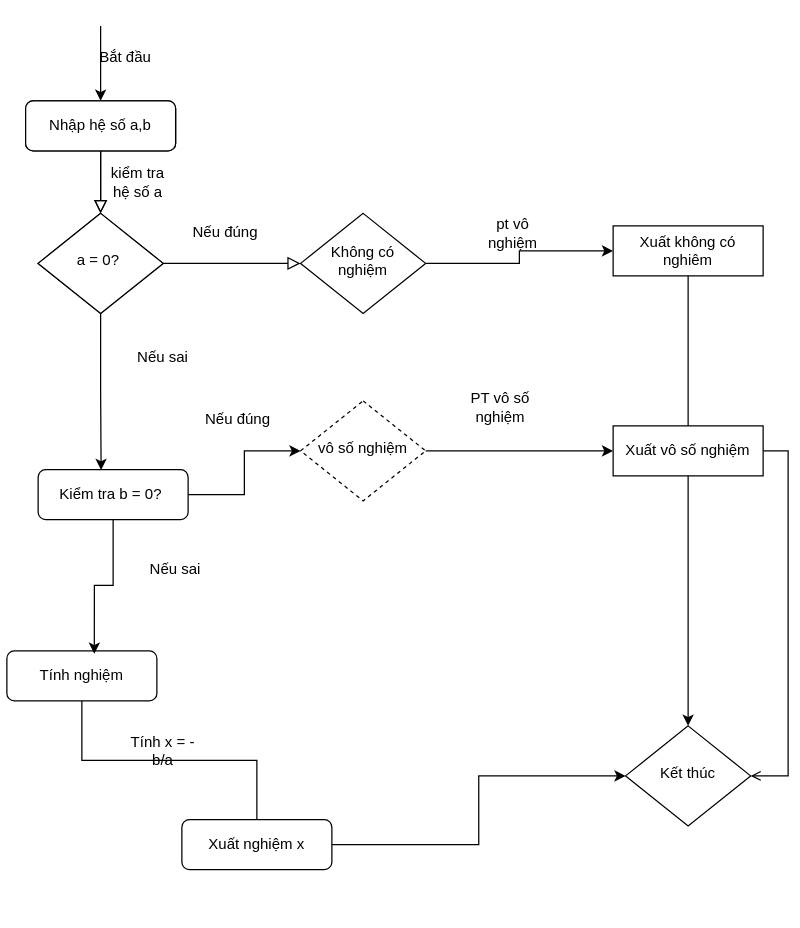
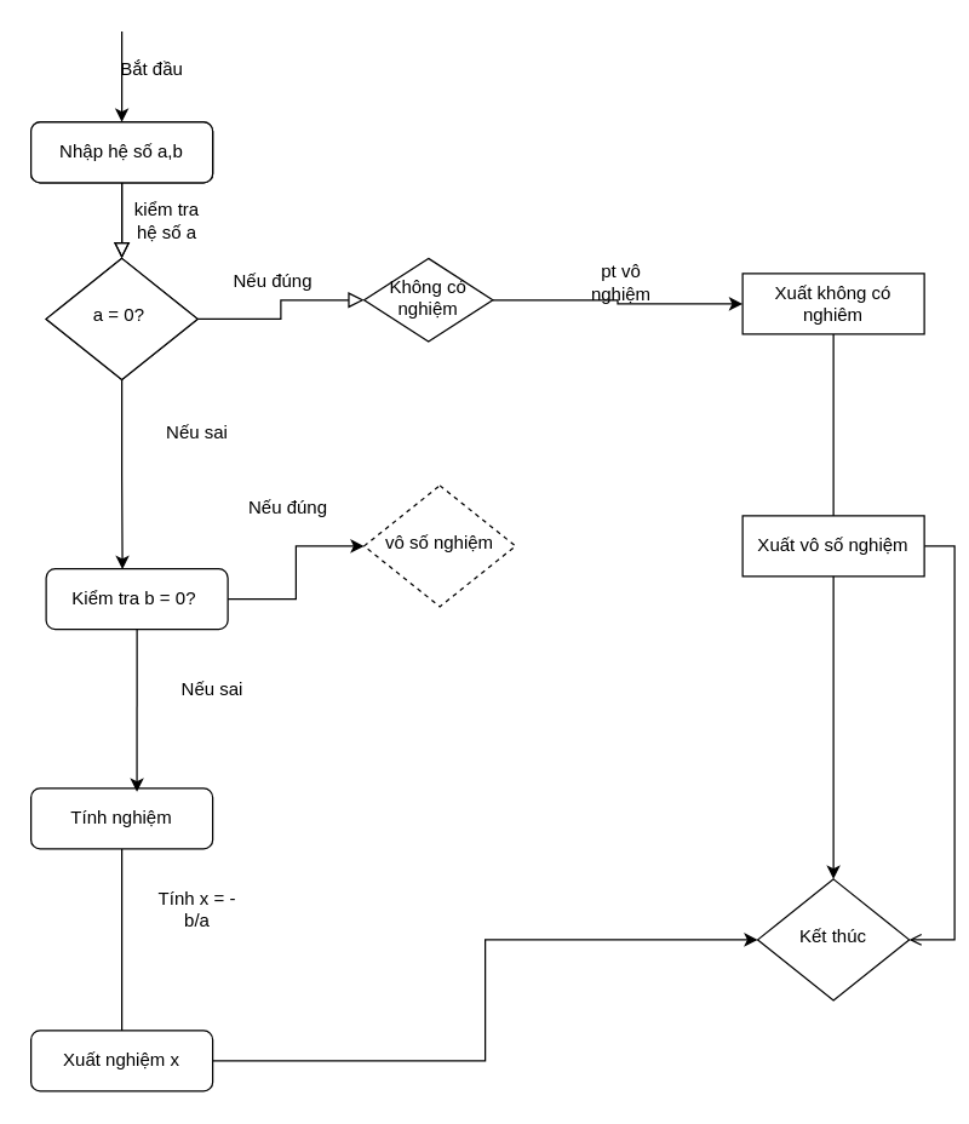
- <mxCell id="12" value="Không có nghiệm" style="rhombus;whiteSpace=wrap;html=1;shadow=0;fontFamily=Helvetica;fontSize=12;align=center;strokeWidth=1;spacing=6;spacingTop=-4;" parent="1" vertex="1"><mxGeometry x="240" y="170" width="100" height="80" as="geometry" /></mxCell>
+ <mxCell id="12" value="Không có nghiệm" style="rhombus;whiteSpace=wrap;html=1;shadow=0;fontFamily=Helvetica;fontSize=12;align=center;strokeWidth=1;spacing=6;spacingTop=-4;" parent="1" vertex="1"><mxGeometry x="240" y="170" width="85" height="55" as="geometry" /></mxCell>
- <mxCell id="32" value="PT vô số nghiệm" style="text;html=1;align=center;verticalAlign=middle;whiteSpace=wrap;rounded=0;" vertex="1" parent="1"><mxGeometry x="370" y="310" width="60" height="30" as="geometry" /></mxCell>
- <mxCell id="22" style="edgeStyle=orthogonalEdgeStyle;rounded=0;orthogonalLoop=1;jettySize=auto;html=1;exitX=1;exitY=0.5;exitDx=0;exitDy=0;entryX=0;entryY=0.5;entryDx=0;entryDy=0;" parent="1" source="23" target="34" edge="1"><mxGeometry relative="1" as="geometry"><mxPoint x="480" y="470" as="targetPoint" /></mxGeometry></mxCell>
- <mxCell id="6" value="Tính nghiệm" style="rounded=1;whiteSpace=wrap;html=1;fontSize=12;glass=0;strokeWidth=1;shadow=0;" parent="1" vertex="1"><mxGeometry x="5" y="520" width="120" height="40" as="geometry" /></mxCell>
+ <mxCell id="6" value="Tính nghiệm" style="rounded=1;whiteSpace=wrap;html=1;fontSize=12;glass=0;strokeWidth=1;shadow=0;" parent="1" vertex="1"><mxGeometry x="20" y="520" width="120" height="40" as="geometry" /></mxCell>
- <mxCell id="26" value="Xuất nghiệm x" style="rounded=1;whiteSpace=wrap;html=1;fontSize=12;glass=0;strokeWidth=1;shadow=0;" parent="1" vertex="1"><mxGeometry x="145" y="655" width="120" height="40" as="geometry" /></mxCell>
+ <mxCell id="26" value="Xuất nghiệm x" style="rounded=1;whiteSpace=wrap;html=1;fontSize=12;glass=0;strokeWidth=1;shadow=0;" parent="1" vertex="1"><mxGeometry x="20" y="680" width="120" height="40" as="geometry" /></mxCell>
